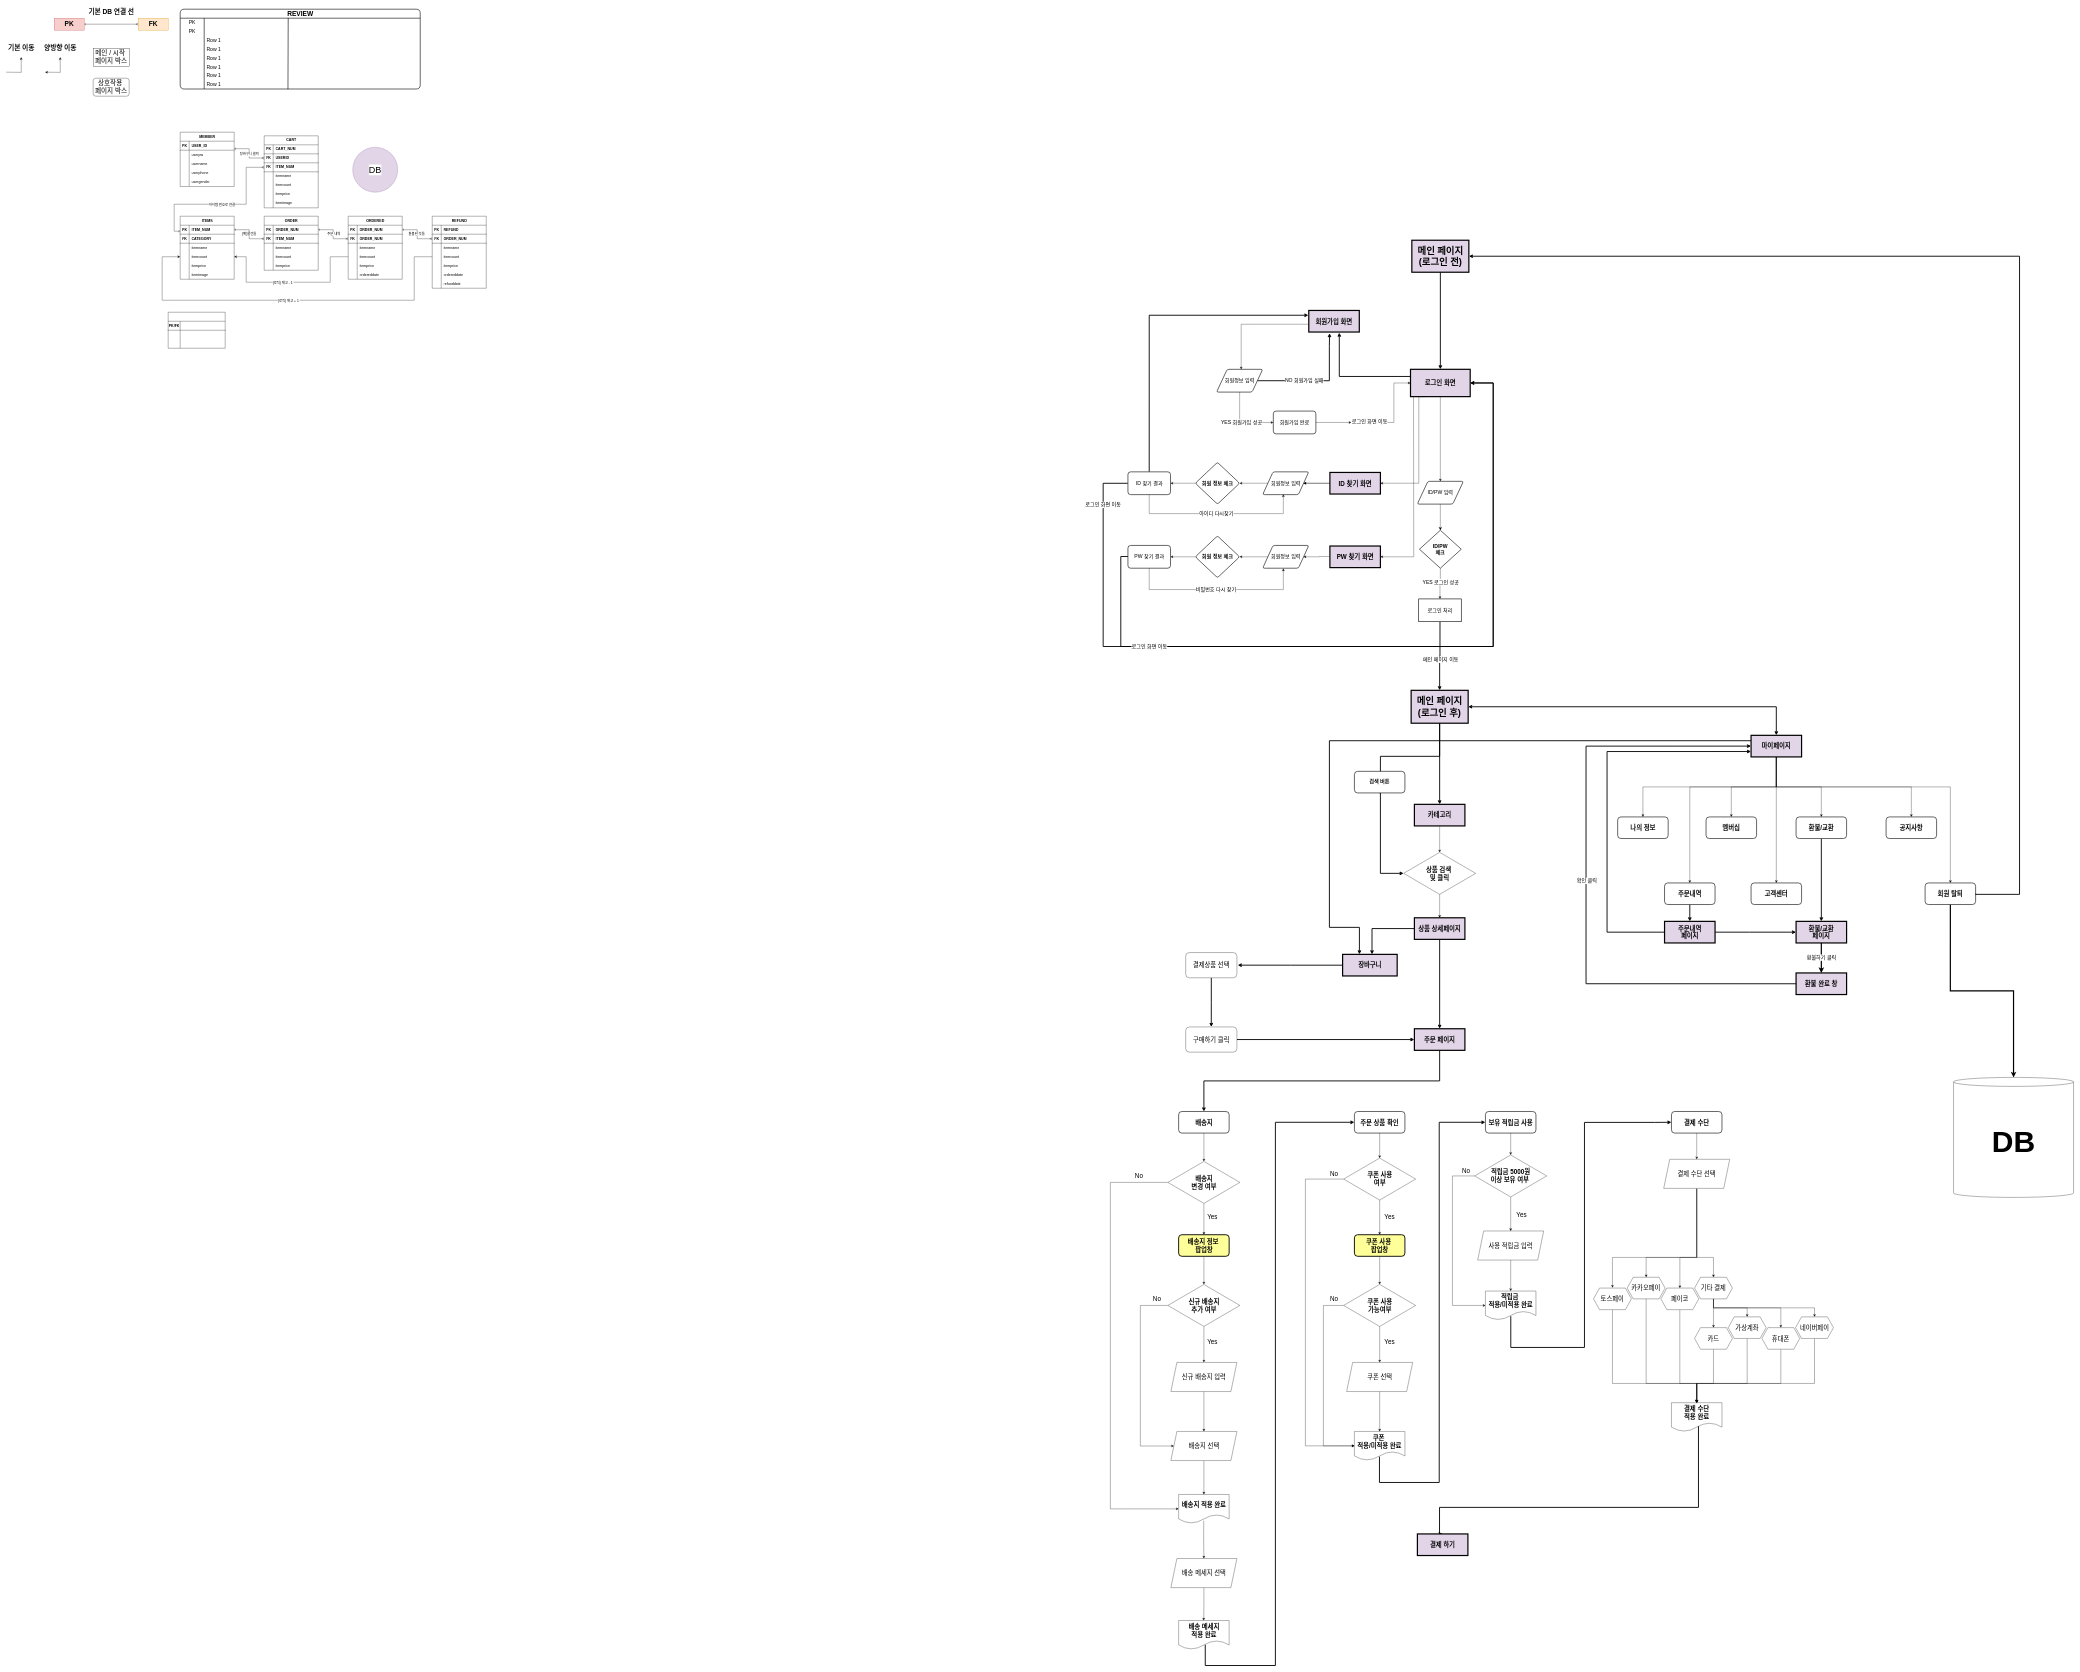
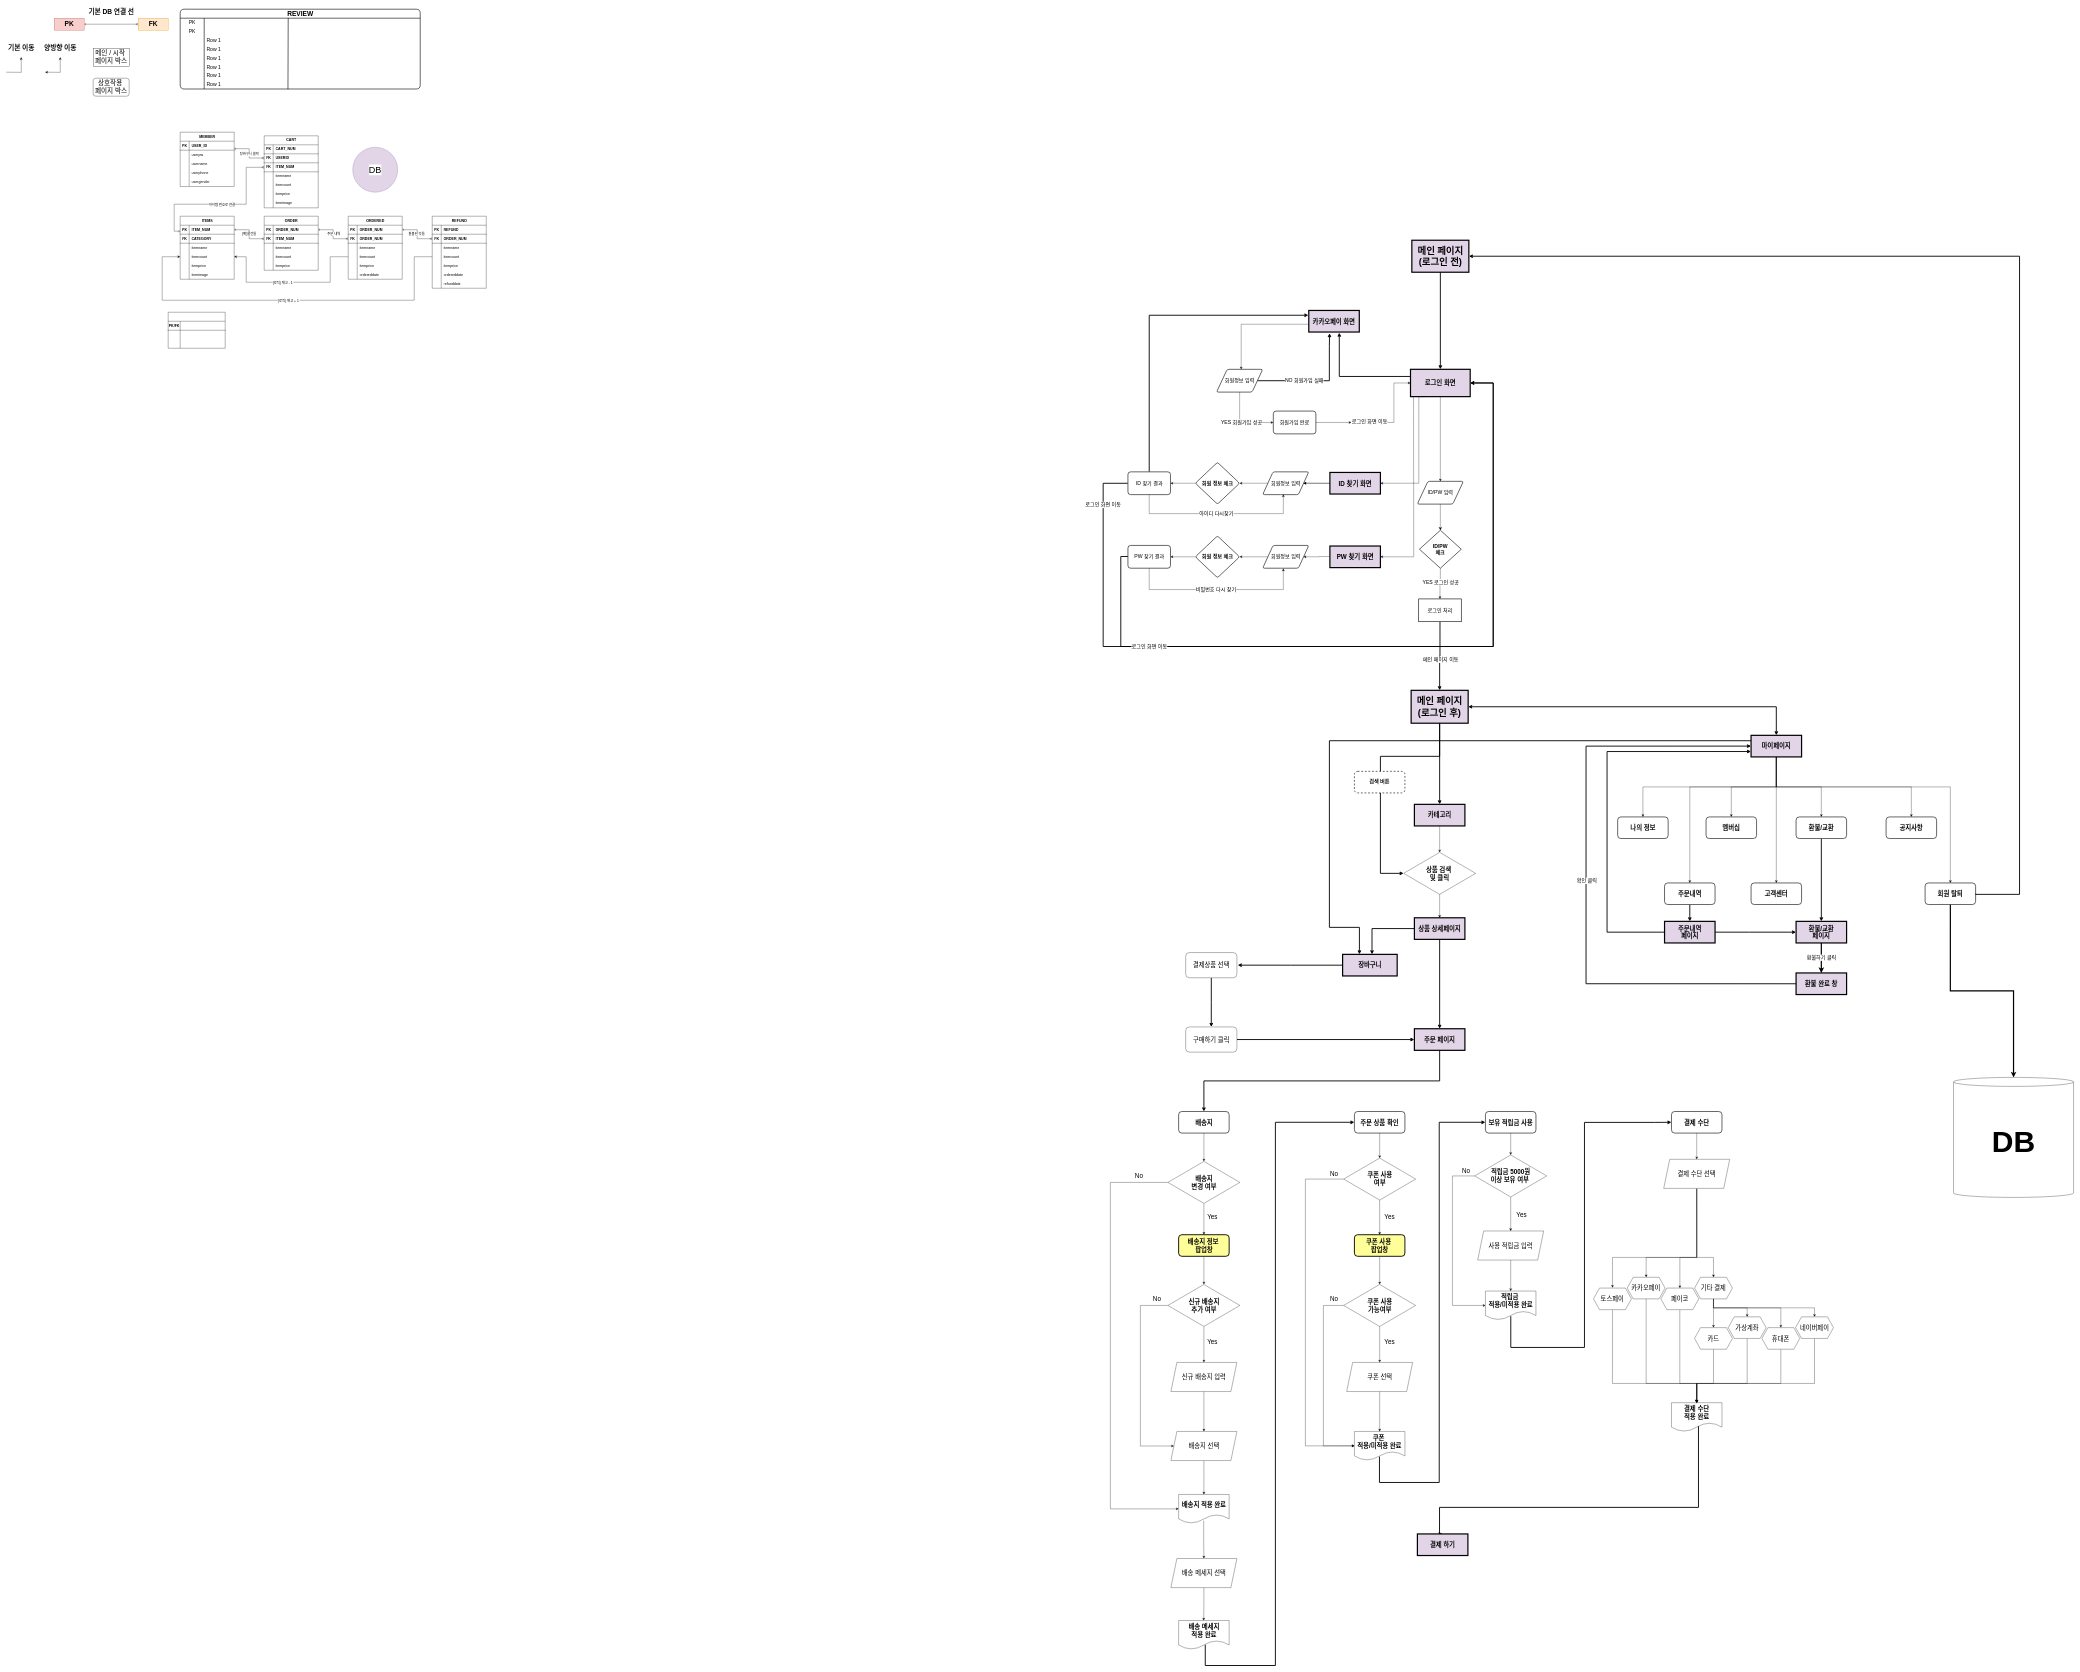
- <mxCell id="346" value="&lt;b&gt;회원가입 화면&lt;/b&gt;" style="rounded=0;whiteSpace=wrap;html=1;strokeWidth=4;fillColor=#e1d5e7;container=0;fontSize=21;" parent="1" vertex="1"><mxGeometry x="4361.271" y="1033.998" width="168.345" height="71.942" as="geometry" /></mxCell>
+ <mxCell id="346" value="&lt;b&gt;카카오페이 화면&lt;/b&gt;" style="rounded=0;whiteSpace=wrap;html=1;strokeWidth=4;fillColor=#e1d5e7;container=0;fontSize=21;" parent="1" vertex="1"><mxGeometry x="4361.271" y="1033.998" width="168.345" height="71.942" as="geometry" /></mxCell>
- <mxCell id="310" value="&lt;b style=&quot;&quot;&gt;&lt;font style=&quot;font-size: 17px;&quot;&gt;검색 버튼&lt;/font&gt;&lt;/b&gt;" style="rounded=1;whiteSpace=wrap;html=1;strokeWidth=2;container=0;fontSize=16;" parent="1" vertex="1"><mxGeometry x="4513.327" y="2570.005" width="168.345" height="71.942" as="geometry" /></mxCell>
+ <mxCell id="310" value="&lt;b style=&quot;&quot;&gt;&lt;font style=&quot;font-size: 17px;&quot;&gt;검색 버튼&lt;/font&gt;&lt;/b&gt;" style="rounded=1;whiteSpace=wrap;html=1;strokeWidth=2;container=0;fontSize=16;dashed=1;" parent="1" vertex="1"><mxGeometry x="4513.327" y="2570.005" width="168.345" height="71.942" as="geometry" /></mxCell>
